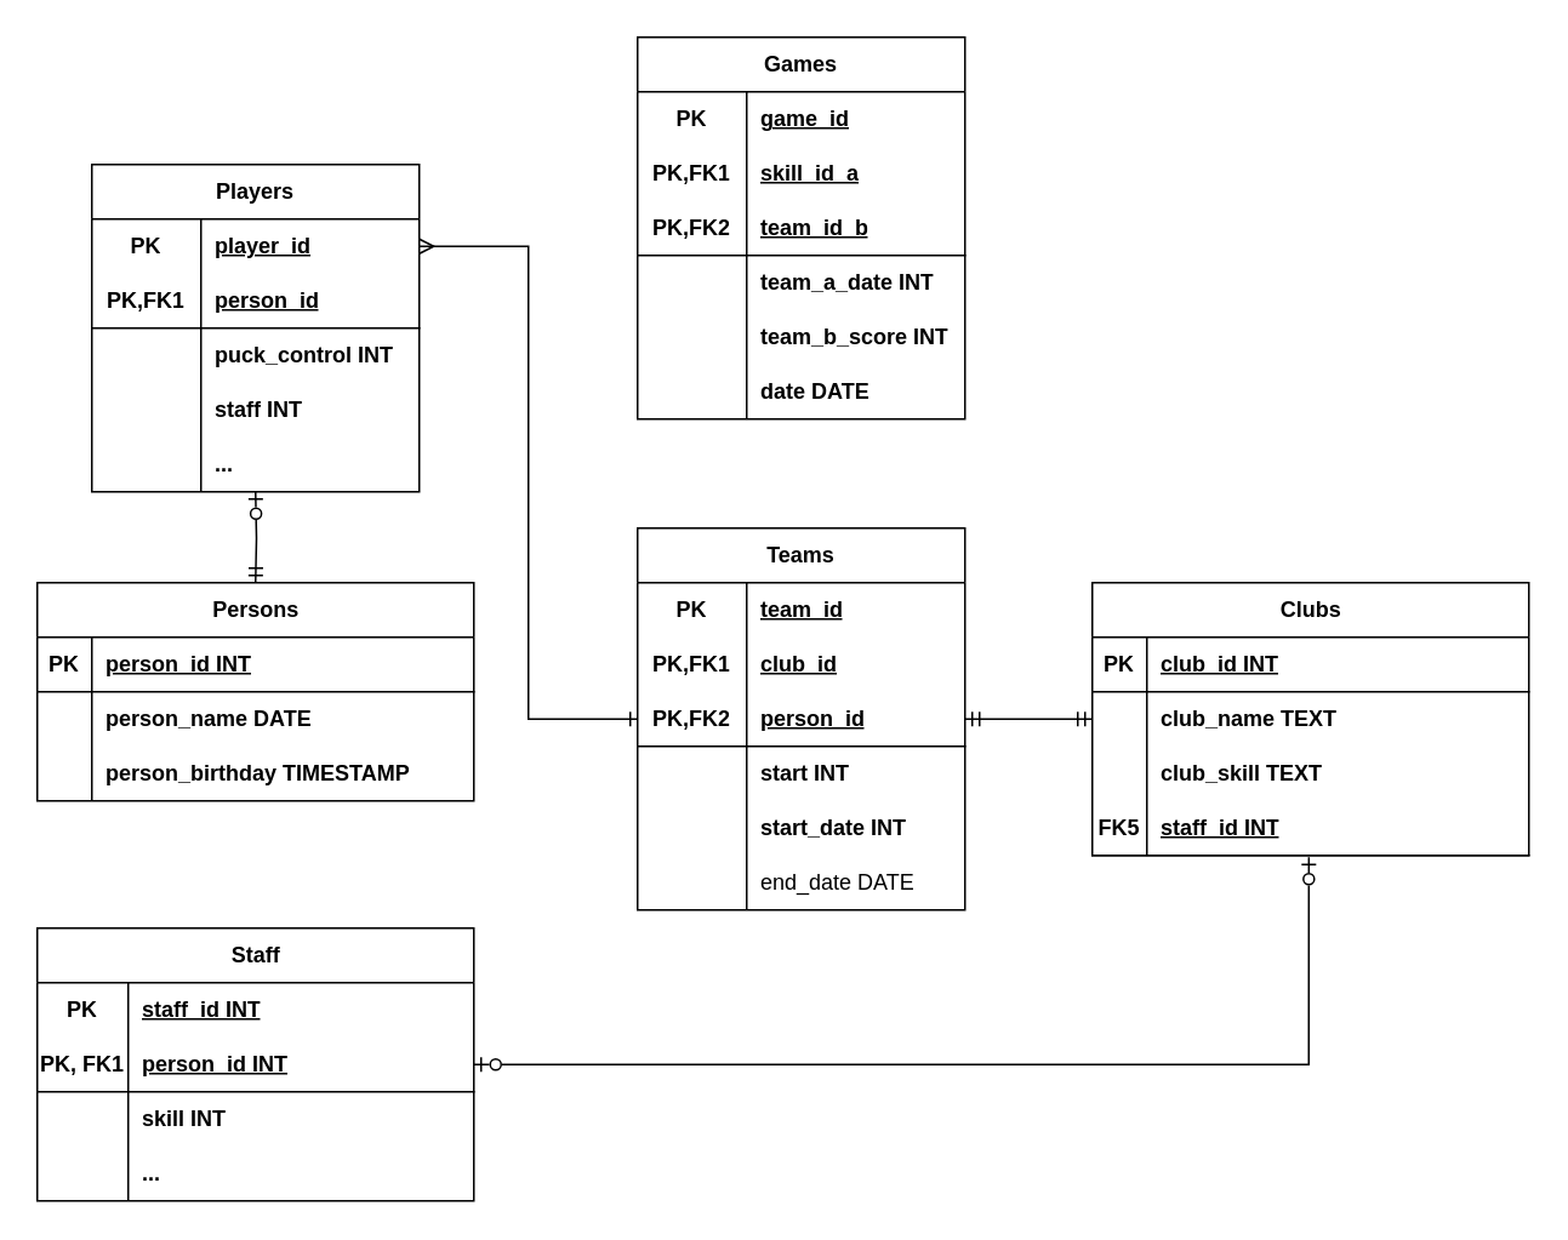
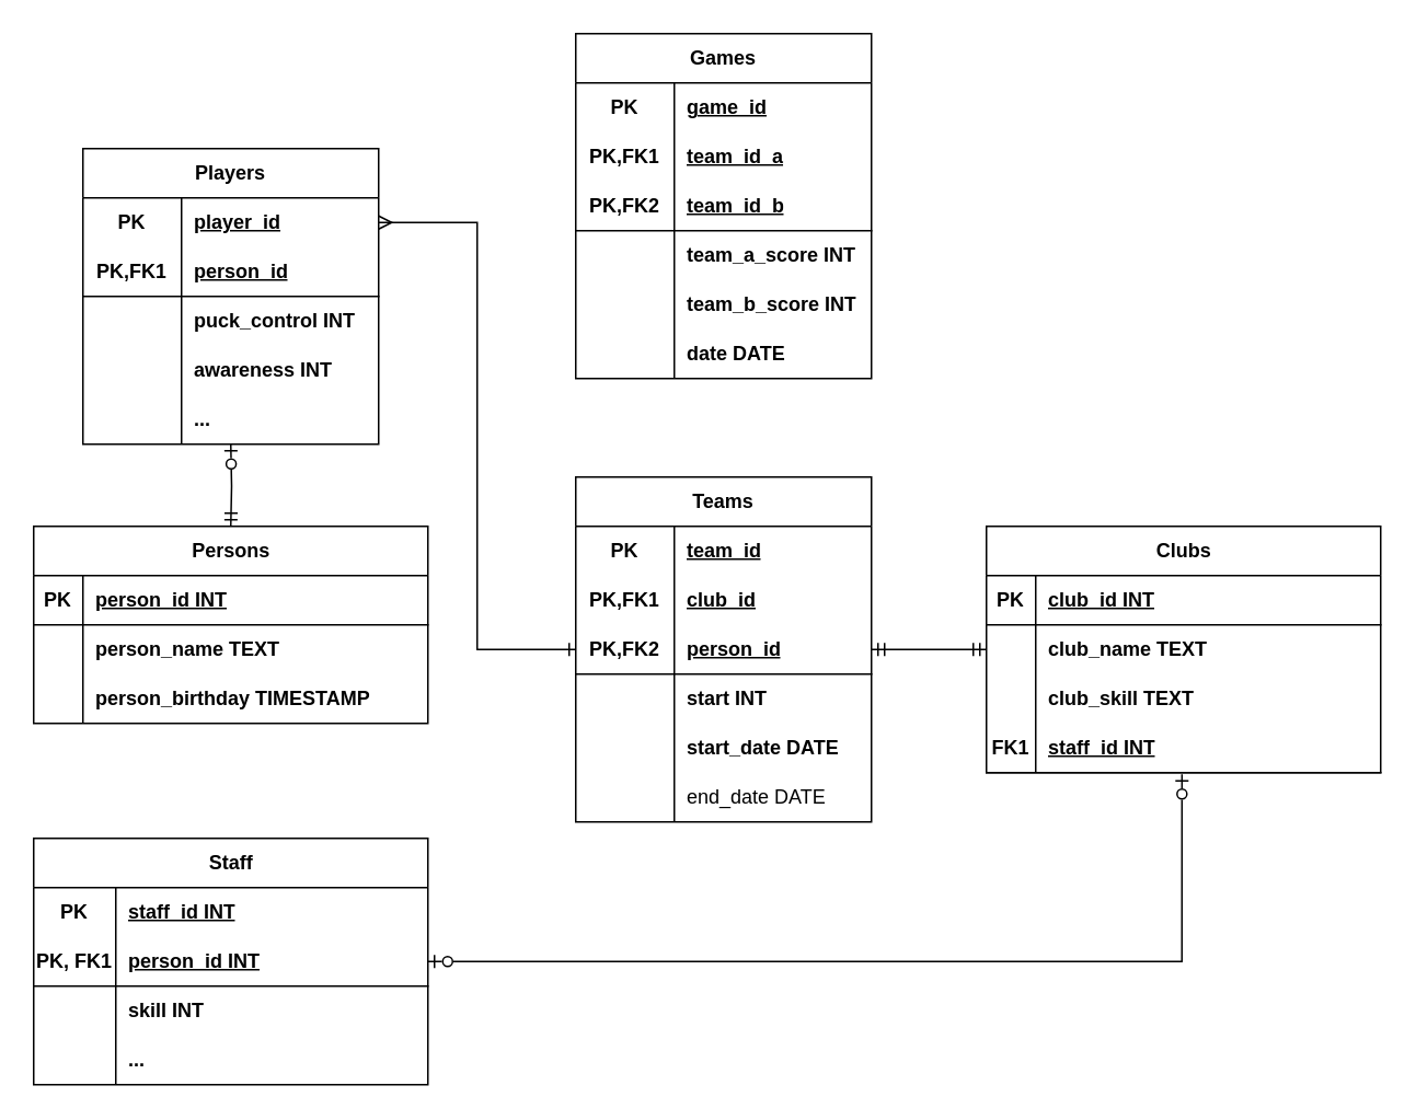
- <mxCell id="66" value="skill_id_a" style="shape=partialRectangle;connectable=0;fillColor=none;top=0;left=0;bottom=0;right=0;align=left;spacingLeft=6;fontStyle=5;overflow=hidden;html=1;whiteSpace=wrap;" vertex="1" parent="64"><mxGeometry x="60" width="120" height="30" as="geometry"><mxRectangle width="120" height="30" as="alternateBounds" /></mxGeometry></mxCell>
+ <mxCell id="66" value="team_id_a" style="shape=partialRectangle;connectable=0;fillColor=none;top=0;left=0;bottom=0;right=0;align=left;spacingLeft=6;fontStyle=5;overflow=hidden;html=1;whiteSpace=wrap;" vertex="1" parent="64"><mxGeometry x="60" width="120" height="30" as="geometry"><mxRectangle width="120" height="30" as="alternateBounds" /></mxGeometry></mxCell>
- <mxCell id="72" value="team_a_date INT" style="shape=partialRectangle;connectable=0;fillColor=none;top=0;left=0;bottom=0;right=0;align=left;spacingLeft=6;overflow=hidden;html=1;whiteSpace=wrap;fontStyle=1" vertex="1" parent="70"><mxGeometry x="60" width="120" height="30" as="geometry"><mxRectangle width="120" height="30" as="alternateBounds" /></mxGeometry></mxCell>
+ <mxCell id="72" value="team_a_score INT" style="shape=partialRectangle;connectable=0;fillColor=none;top=0;left=0;bottom=0;right=0;align=left;spacingLeft=6;overflow=hidden;html=1;whiteSpace=wrap;fontStyle=1" vertex="1" parent="70"><mxGeometry x="60" width="120" height="30" as="geometry"><mxRectangle width="120" height="30" as="alternateBounds" /></mxGeometry></mxCell>
- <mxCell id="91" value="staff INT" style="shape=partialRectangle;connectable=0;fillColor=none;top=0;left=0;bottom=0;right=0;align=left;spacingLeft=6;overflow=hidden;html=1;whiteSpace=wrap;fontStyle=1" vertex="1" parent="89"><mxGeometry x="60" width="120" height="30" as="geometry"><mxRectangle width="120" height="30" as="alternateBounds" /></mxGeometry></mxCell>
+ <mxCell id="91" value="awareness INT" style="shape=partialRectangle;connectable=0;fillColor=none;top=0;left=0;bottom=0;right=0;align=left;spacingLeft=6;overflow=hidden;html=1;whiteSpace=wrap;fontStyle=1" vertex="1" parent="89"><mxGeometry x="60" width="120" height="30" as="geometry"><mxRectangle width="120" height="30" as="alternateBounds" /></mxGeometry></mxCell>
- <mxCell id="8" value="person_name DATE" style="shape=partialRectangle;connectable=0;fillColor=none;top=0;left=0;bottom=0;right=0;align=left;spacingLeft=6;overflow=hidden;whiteSpace=wrap;html=1;fontStyle=1" vertex="1" parent="6"><mxGeometry x="30" width="210" height="30" as="geometry"><mxRectangle width="210" height="30" as="alternateBounds" /></mxGeometry></mxCell>
+ <mxCell id="8" value="person_name TEXT" style="shape=partialRectangle;connectable=0;fillColor=none;top=0;left=0;bottom=0;right=0;align=left;spacingLeft=6;overflow=hidden;whiteSpace=wrap;html=1;fontStyle=1" vertex="1" parent="6"><mxGeometry x="30" width="210" height="30" as="geometry"><mxRectangle width="210" height="30" as="alternateBounds" /></mxGeometry></mxCell>
- <mxCell id="40" value="start_date INT" style="shape=partialRectangle;connectable=0;fillColor=none;top=0;left=0;bottom=0;right=0;align=left;spacingLeft=6;overflow=hidden;html=1;whiteSpace=wrap;fontStyle=1" vertex="1" parent="38"><mxGeometry x="60" width="120" height="30" as="geometry"><mxRectangle width="120" height="30" as="alternateBounds" /></mxGeometry></mxCell>
+ <mxCell id="40" value="start_date DATE" style="shape=partialRectangle;connectable=0;fillColor=none;top=0;left=0;bottom=0;right=0;align=left;spacingLeft=6;overflow=hidden;html=1;whiteSpace=wrap;fontStyle=1" vertex="1" parent="38"><mxGeometry x="60" width="120" height="30" as="geometry"><mxRectangle width="120" height="30" as="alternateBounds" /></mxGeometry></mxCell>
- <mxCell id="23" value="FK5" style="shape=partialRectangle;connectable=0;fillColor=none;top=0;left=0;bottom=0;right=0;fontStyle=1;overflow=hidden;whiteSpace=wrap;html=1;" vertex="1" parent="22"><mxGeometry width="30" height="30" as="geometry"><mxRectangle width="30" height="30" as="alternateBounds" /></mxGeometry></mxCell>
+ <mxCell id="23" value="FK1" style="shape=partialRectangle;connectable=0;fillColor=none;top=0;left=0;bottom=0;right=0;fontStyle=1;overflow=hidden;whiteSpace=wrap;html=1;" vertex="1" parent="22"><mxGeometry width="30" height="30" as="geometry"><mxRectangle width="30" height="30" as="alternateBounds" /></mxGeometry></mxCell>
